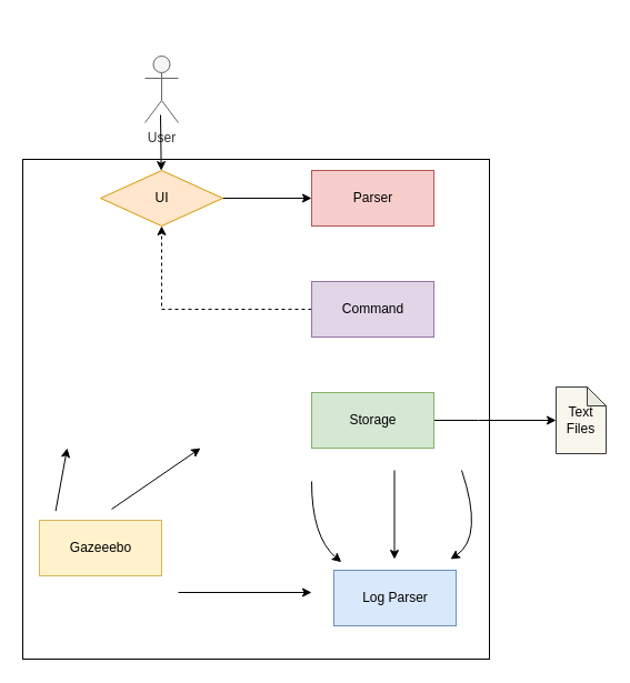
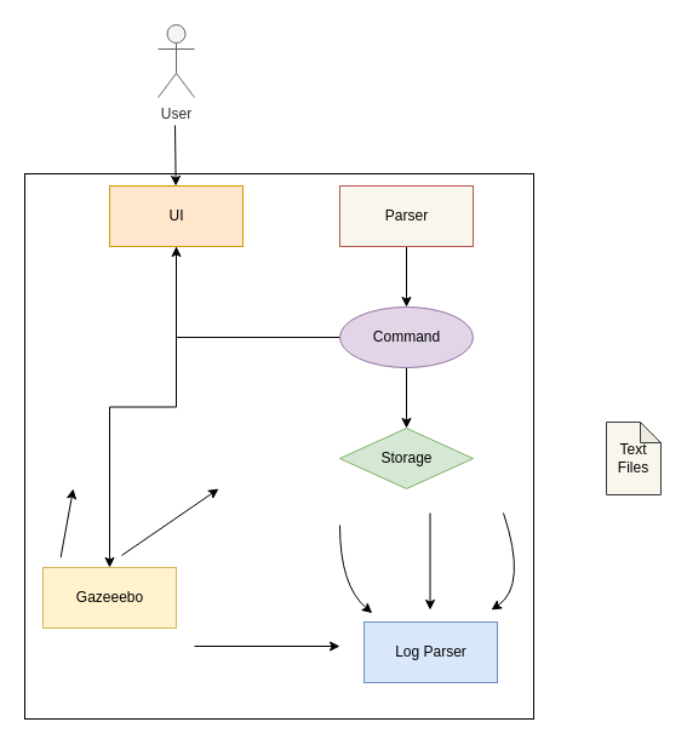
- <mxCell id="12" value="User" parent="1" style="shape=umlActor;verticalLabelPosition=bottom;labelBackgroundColor=#ffffff;verticalAlign=top;html=1;fillColor=#f5f5f5;strokeColor=#666666;fontColor=#333333;" vertex="1"><mxGeometry x="130" y="50" as="geometry" height="60" width="30" /></mxCell>
+ <mxCell id="12" value="User" parent="1" style="shape=umlActor;verticalLabelPosition=bottom;labelBackgroundColor=#ffffff;verticalAlign=top;html=1;fillColor=#f5f5f5;strokeColor=#666666;fontColor=#333333;" vertex="1"><mxGeometry as="geometry" y="20" x="130" height="60" width="30" /></mxCell>
- <mxCell id="4" value="UI" parent="1" style="rhombus;html=1;fillColor=#ffe6cc;strokeColor=#d79b00;" vertex="1"><mxGeometry as="geometry" y="153" x="90" height="50" width="110" /></mxCell>
+ <mxCell id="4" value="UI" parent="1" style="html=1;fillColor=#ffe6cc;strokeColor=#d79b00;" vertex="1"><mxGeometry as="geometry" y="153" x="90" height="50" width="110" /></mxCell>
- <mxCell id="3" value="" parent="1" target="6" edge="1" style="edgeStyle=orthogonalEdgeStyle;rounded=0;orthogonalLoop=1;jettySize=auto;html=1;" source="4"><mxGeometry as="geometry" relative="1" /></mxCell>
+ <mxCell id="3" value="" parent="1" target="18" edge="1" style="edgeStyle=orthogonalEdgeStyle;rounded=0;orthogonalLoop=1;jettySize=auto;html=1;" source="4"><mxGeometry as="geometry" relative="1" /></mxCell>
- <mxCell id="6" value="Parser" parent="1" style="html=1;fillColor=#f8cecc;strokeColor=#b85450;" vertex="1"><mxGeometry as="geometry" y="153" x="280" height="50" width="110" /></mxCell>
+ <mxCell id="6" value="Parser" parent="1" style="html=1;fillColor=#f9f7ed;strokeColor=#b85450;" vertex="1"><mxGeometry as="geometry" y="153" x="280" height="50" width="110" /></mxCell>
+ <mxCell id="5" value="" parent="1" target="9" edge="1" style="edgeStyle=orthogonalEdgeStyle;rounded=0;orthogonalLoop=1;jettySize=auto;html=1;" source="6"><mxGeometry as="geometry" relative="1" /></mxCell>
- <mxCell id="8" value="" parent="1" target="4" edge="1" style="edgeStyle=orthogonalEdgeStyle;rounded=0;orthogonalLoop=1;jettySize=auto;html=1;entryX=0.5;entryY=1;entryDx=0;entryDy=0;dashed=1;" source="9"><mxGeometry as="geometry" relative="1"><mxPoint as="targetPoint" y="278" x="200" /></mxGeometry></mxCell>
+ <mxCell id="8" value="" parent="1" target="4" edge="1" style="edgeStyle=orthogonalEdgeStyle;rounded=0;orthogonalLoop=1;jettySize=auto;html=1;entryX=0.5;entryY=1;entryDx=0;entryDy=0;" source="9"><mxGeometry as="geometry" relative="1"><mxPoint as="targetPoint" y="278" x="200" /></mxGeometry></mxCell>
- <mxCell id="9" value="Command" parent="1" style="html=1;fillColor=#e1d5e7;strokeColor=#9673a6;" vertex="1"><mxGeometry as="geometry" y="253" x="280" height="50" width="110" /></mxCell>
+ <mxCell id="9" value="Command" parent="1" style="ellipse;html=1;fillColor=#e1d5e7;strokeColor=#9673a6;" vertex="1"><mxGeometry as="geometry" y="253" x="280" height="50" width="110" /></mxCell>
+ <mxCell id="7" value="" parent="1" target="11" edge="1" style="edgeStyle=orthogonalEdgeStyle;rounded=0;orthogonalLoop=1;jettySize=auto;html=1;" source="9"><mxGeometry as="geometry" relative="1" /></mxCell>
- <mxCell id="11" value="Storage" parent="1" style="html=1;fillColor=#d5e8d4;strokeColor=#82b366;" vertex="1"><mxGeometry as="geometry" y="353" x="280" height="50" width="110" /></mxCell>
+ <mxCell id="11" value="Storage" parent="1" style="rhombus;html=1;fillColor=#d5e8d4;strokeColor=#82b366;" vertex="1"><mxGeometry as="geometry" y="353" x="280" height="50" width="110" /></mxCell>
- <mxCell id="10" value="" parent="1" target="22" edge="1" style="edgeStyle=orthogonalEdgeStyle;rounded=0;orthogonalLoop=1;jettySize=auto;html=1;" source="11"><mxGeometry as="geometry" relative="1"><Array as="points"><mxPoint y="378" x="430" /><mxPoint y="378" x="430" /></Array></mxGeometry></mxCell>
